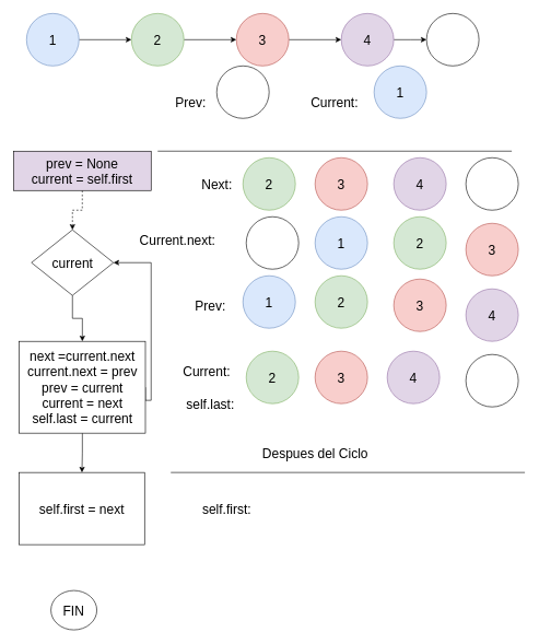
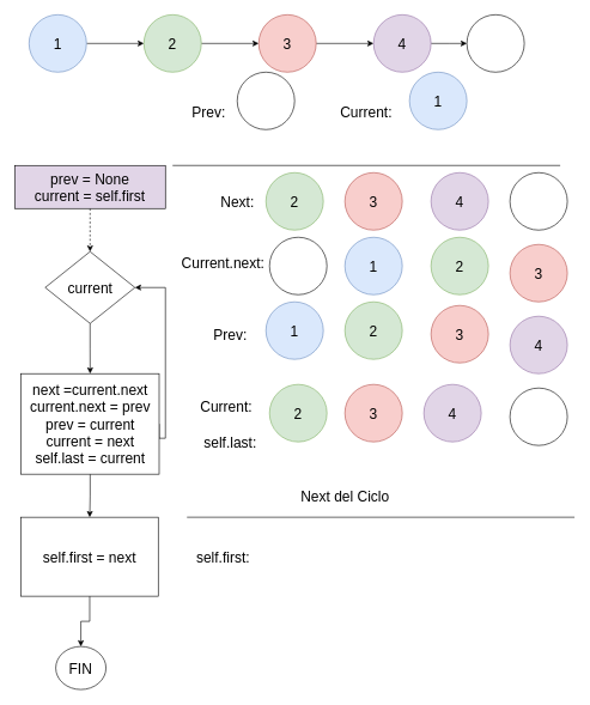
- <mxCell id="34" value="Current.next:" style="text;html=1;align=center;verticalAlign=middle;resizable=0;points=[];autosize=1;strokeColor=none;fontSize=20;" vertex="1" parent="1"><mxGeometry x="205" y="350" width="130" height="30" as="geometry" /></mxCell>
+ <mxCell id="34" value="Current.next:" style="text;html=1;align=center;verticalAlign=middle;resizable=0;points=[];autosize=1;strokeColor=none;fontSize=20;" vertex="1" parent="1"><mxGeometry x="245" y="350" width="130" height="30" as="geometry" /></mxCell>
- <mxCell id="13" value="current" style="rhombus;whiteSpace=wrap;html=1;fontSize=20;" vertex="1" parent="1"><mxGeometry x="47.5" y="350" width="125" height="100" as="geometry" /></mxCell>
+ <mxCell id="13" value="current" style="rhombus;whiteSpace=wrap;html=1;fontSize=20;" vertex="1" parent="1"><mxGeometry x="62.5" y="350" width="125" height="100" as="geometry" /></mxCell>
- <mxCell id="32" value="Despues del Ciclo" style="text;html=1;align=center;verticalAlign=middle;resizable=0;points=[];autosize=1;strokeColor=none;fontSize=20;" vertex="1" parent="1"><mxGeometry x="390" y="675" width="180" height="30" as="geometry" /></mxCell>
+ <mxCell id="32" value="Next del Ciclo" style="text;html=1;align=center;verticalAlign=middle;resizable=0;points=[];autosize=1;strokeColor=none;fontSize=20;" vertex="1" parent="1"><mxGeometry x="390" y="675" width="180" height="30" as="geometry" /></mxCell>
- <mxCell id="24" value="self.first:" style="text;html=1;align=center;verticalAlign=middle;resizable=0;points=[];autosize=1;strokeColor=none;fontSize=20;" vertex="1" parent="1"><mxGeometry x="300" y="760" width="90" height="30" as="geometry" /></mxCell>
+ <mxCell id="24" value="self.first:" style="text;html=1;align=center;verticalAlign=middle;resizable=0;points=[];autosize=1;strokeColor=none;fontSize=20;" vertex="1" parent="1"><mxGeometry x="265" y="760" width="90" height="30" as="geometry" /></mxCell>
+ <mxCell id="17" value="" style="edgeStyle=orthogonalEdgeStyle;rounded=0;orthogonalLoop=1;jettySize=auto;html=1;fontSize=20;" edge="1" parent="1" source="18" target="19"><mxGeometry relative="1" as="geometry" /></mxCell>
